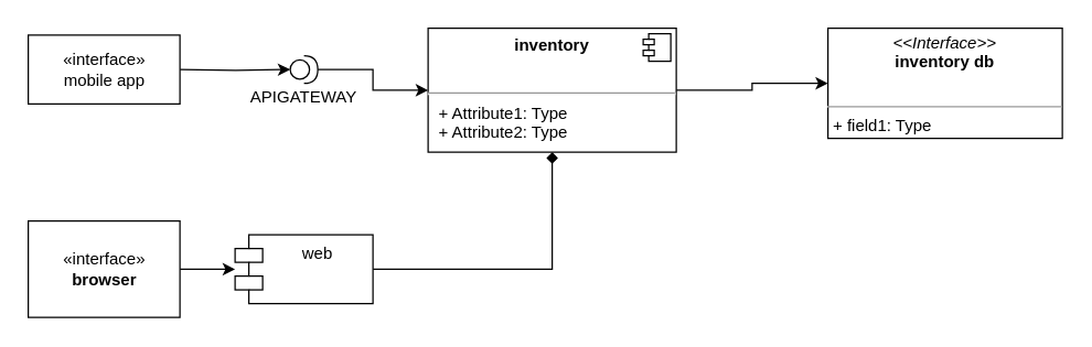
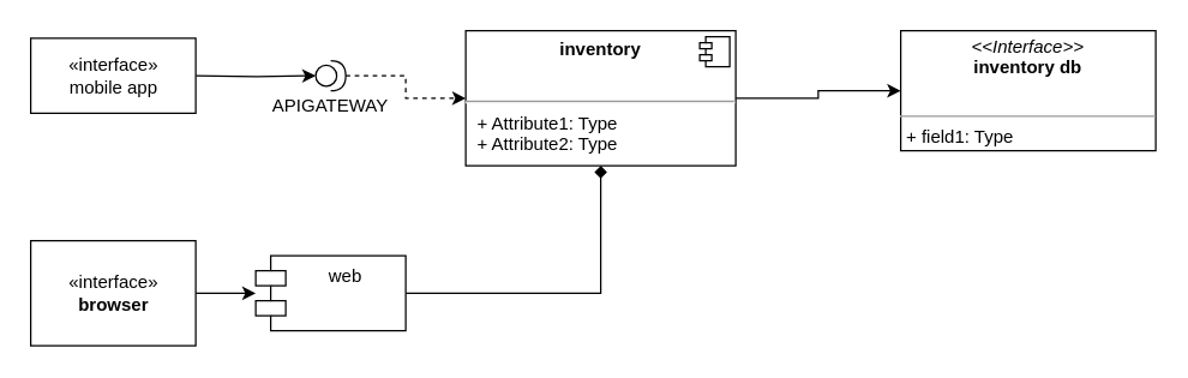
- <mxCell id="3" style="edgeStyle=orthogonalEdgeStyle;rounded=0;orthogonalLoop=1;jettySize=auto;html=1;" edge="1" parent="1" source="4" target="6"><mxGeometry relative="1" as="geometry" /></mxCell>
+ <mxCell id="3" style="edgeStyle=orthogonalEdgeStyle;rounded=0;orthogonalLoop=1;jettySize=auto;html=1;dashed=1;" edge="1" parent="1" source="4" target="6"><mxGeometry relative="1" as="geometry" /></mxCell>
